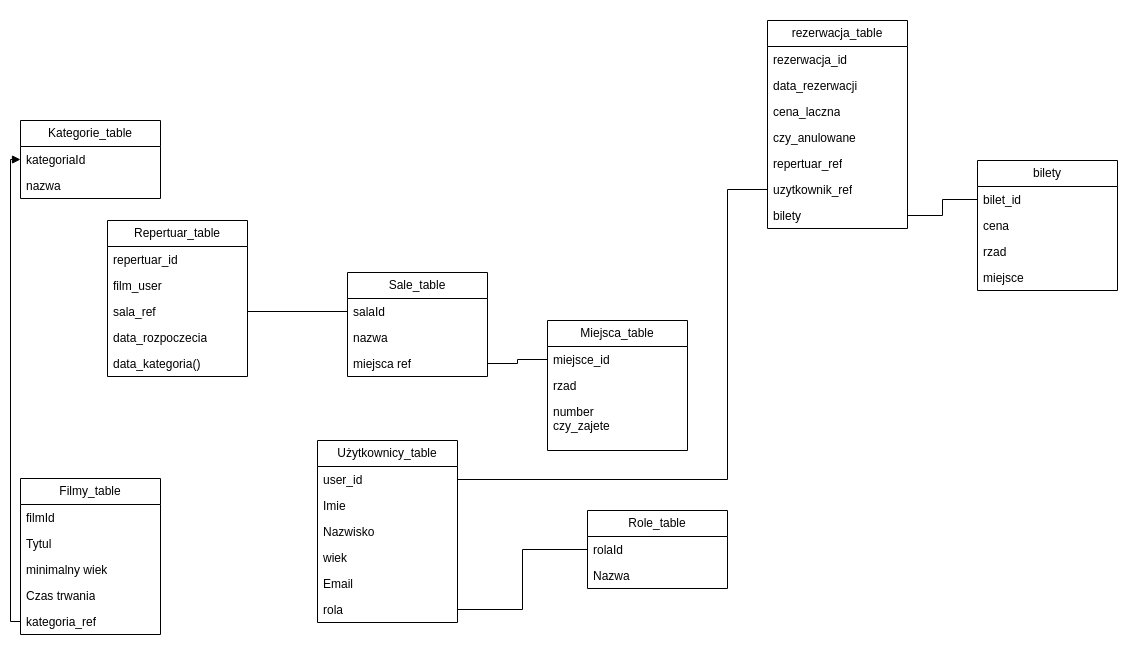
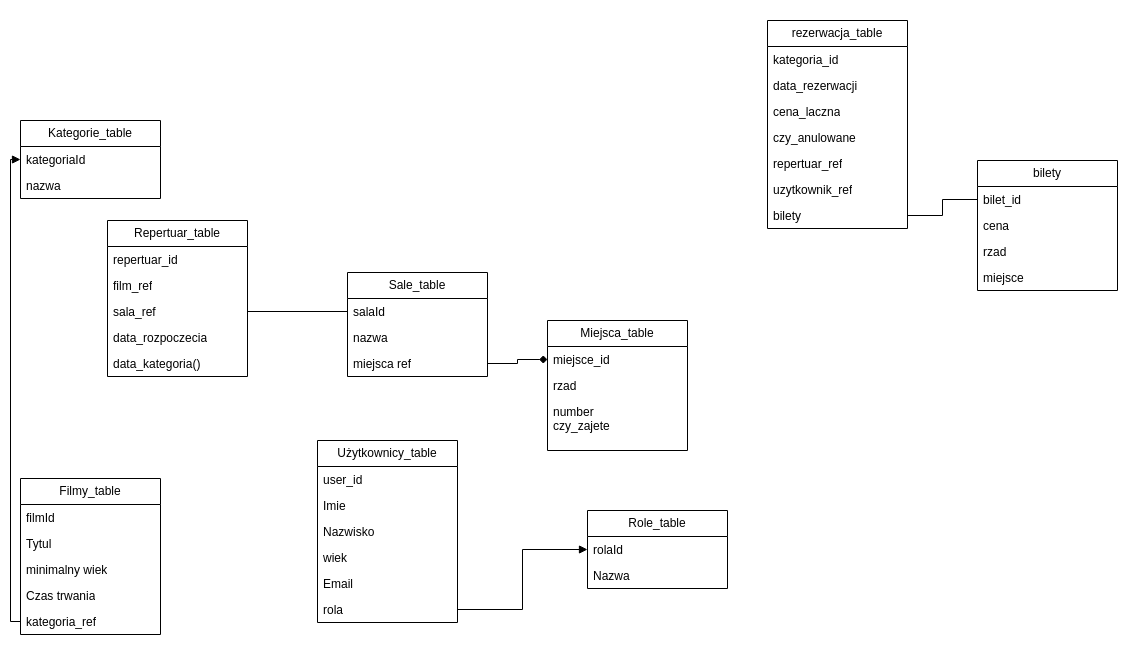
- <mxCell id="41" value="rezerwacja_id" style="text;strokeColor=none;fillColor=none;align=left;verticalAlign=top;spacingLeft=4;spacingRight=4;overflow=hidden;rotatable=0;points=[[0,0.5],[1,0.5]];portConstraint=eastwest;whiteSpace=wrap;html=1;" parent="40" vertex="1"><mxGeometry y="26" width="140" height="26" as="geometry" /></mxCell>
+ <mxCell id="41" value="kategoria_id" style="text;strokeColor=none;fillColor=none;align=left;verticalAlign=top;spacingLeft=4;spacingRight=4;overflow=hidden;rotatable=0;points=[[0,0.5],[1,0.5]];portConstraint=eastwest;whiteSpace=wrap;html=1;" parent="40" vertex="1"><mxGeometry y="26" width="140" height="26" as="geometry" /></mxCell>
- <mxCell id="27" value="film_user" style="text;strokeColor=none;fillColor=none;align=left;verticalAlign=top;spacingLeft=4;spacingRight=4;overflow=hidden;rotatable=0;points=[[0,0.5],[1,0.5]];portConstraint=eastwest;whiteSpace=wrap;html=1;" parent="25" vertex="1"><mxGeometry y="52" width="140" height="26" as="geometry" /></mxCell>
+ <mxCell id="27" value="film_ref" style="text;strokeColor=none;fillColor=none;align=left;verticalAlign=top;spacingLeft=4;spacingRight=4;overflow=hidden;rotatable=0;points=[[0,0.5],[1,0.5]];portConstraint=eastwest;whiteSpace=wrap;html=1;" parent="25" vertex="1"><mxGeometry y="52" width="140" height="26" as="geometry" /></mxCell>
- <mxCell id="49" value="" style="endArrow=none;html=1;edgeStyle=orthogonalEdgeStyle;rounded=0;exitX=1;exitY=0.5;exitDx=0;exitDy=0;" edge="1" parent="1" source="24" target="32"><mxGeometry relative="1" as="geometry"><mxPoint x="50" y="651" as="sourcePoint" /><mxPoint x="50" y="109" as="targetPoint" /></mxGeometry></mxCell>
+ <mxCell id="49" value="" style="endArrow=diamond;html=1;edgeStyle=orthogonalEdgeStyle;rounded=0;exitX=1;exitY=0.5;exitDx=0;exitDy=0;" edge="1" parent="1" source="24" target="32"><mxGeometry relative="1" as="geometry"><mxPoint x="50" y="651" as="sourcePoint" /><mxPoint x="50" y="109" as="targetPoint" /></mxGeometry></mxCell>
- <mxCell id="53" value="" style="endArrow=none;html=1;edgeStyle=orthogonalEdgeStyle;rounded=0;entryX=0;entryY=0.5;entryDx=0;entryDy=0;" edge="1" parent="1" source="3" target="46"><mxGeometry relative="1" as="geometry"><mxPoint x="747" y="456" as="sourcePoint" /><mxPoint x="877" y="440" as="targetPoint" /><Array as="points"><mxPoint x="727" y="479" /><mxPoint x="727" y="189" /></Array></mxGeometry></mxCell>
- <mxCell id="51" value="" style="endArrow=none;html=1;edgeStyle=orthogonalEdgeStyle;rounded=0;entryX=0;entryY=0.5;entryDx=0;entryDy=0;exitX=1;exitY=0.5;exitDx=0;exitDy=0;" edge="1" parent="1" source="8" target="10"><mxGeometry relative="1" as="geometry"><mxPoint x="70" y="671" as="sourcePoint" /><mxPoint x="70" y="129" as="targetPoint" /></mxGeometry></mxCell>
+ <mxCell id="51" value="" style="endArrow=block;html=1;edgeStyle=orthogonalEdgeStyle;rounded=0;entryX=0;entryY=0.5;entryDx=0;entryDy=0;exitX=1;exitY=0.5;exitDx=0;exitDy=0;" edge="1" parent="1" source="8" target="10"><mxGeometry relative="1" as="geometry"><mxPoint x="70" y="671" as="sourcePoint" /><mxPoint x="70" y="129" as="targetPoint" /></mxGeometry></mxCell>
